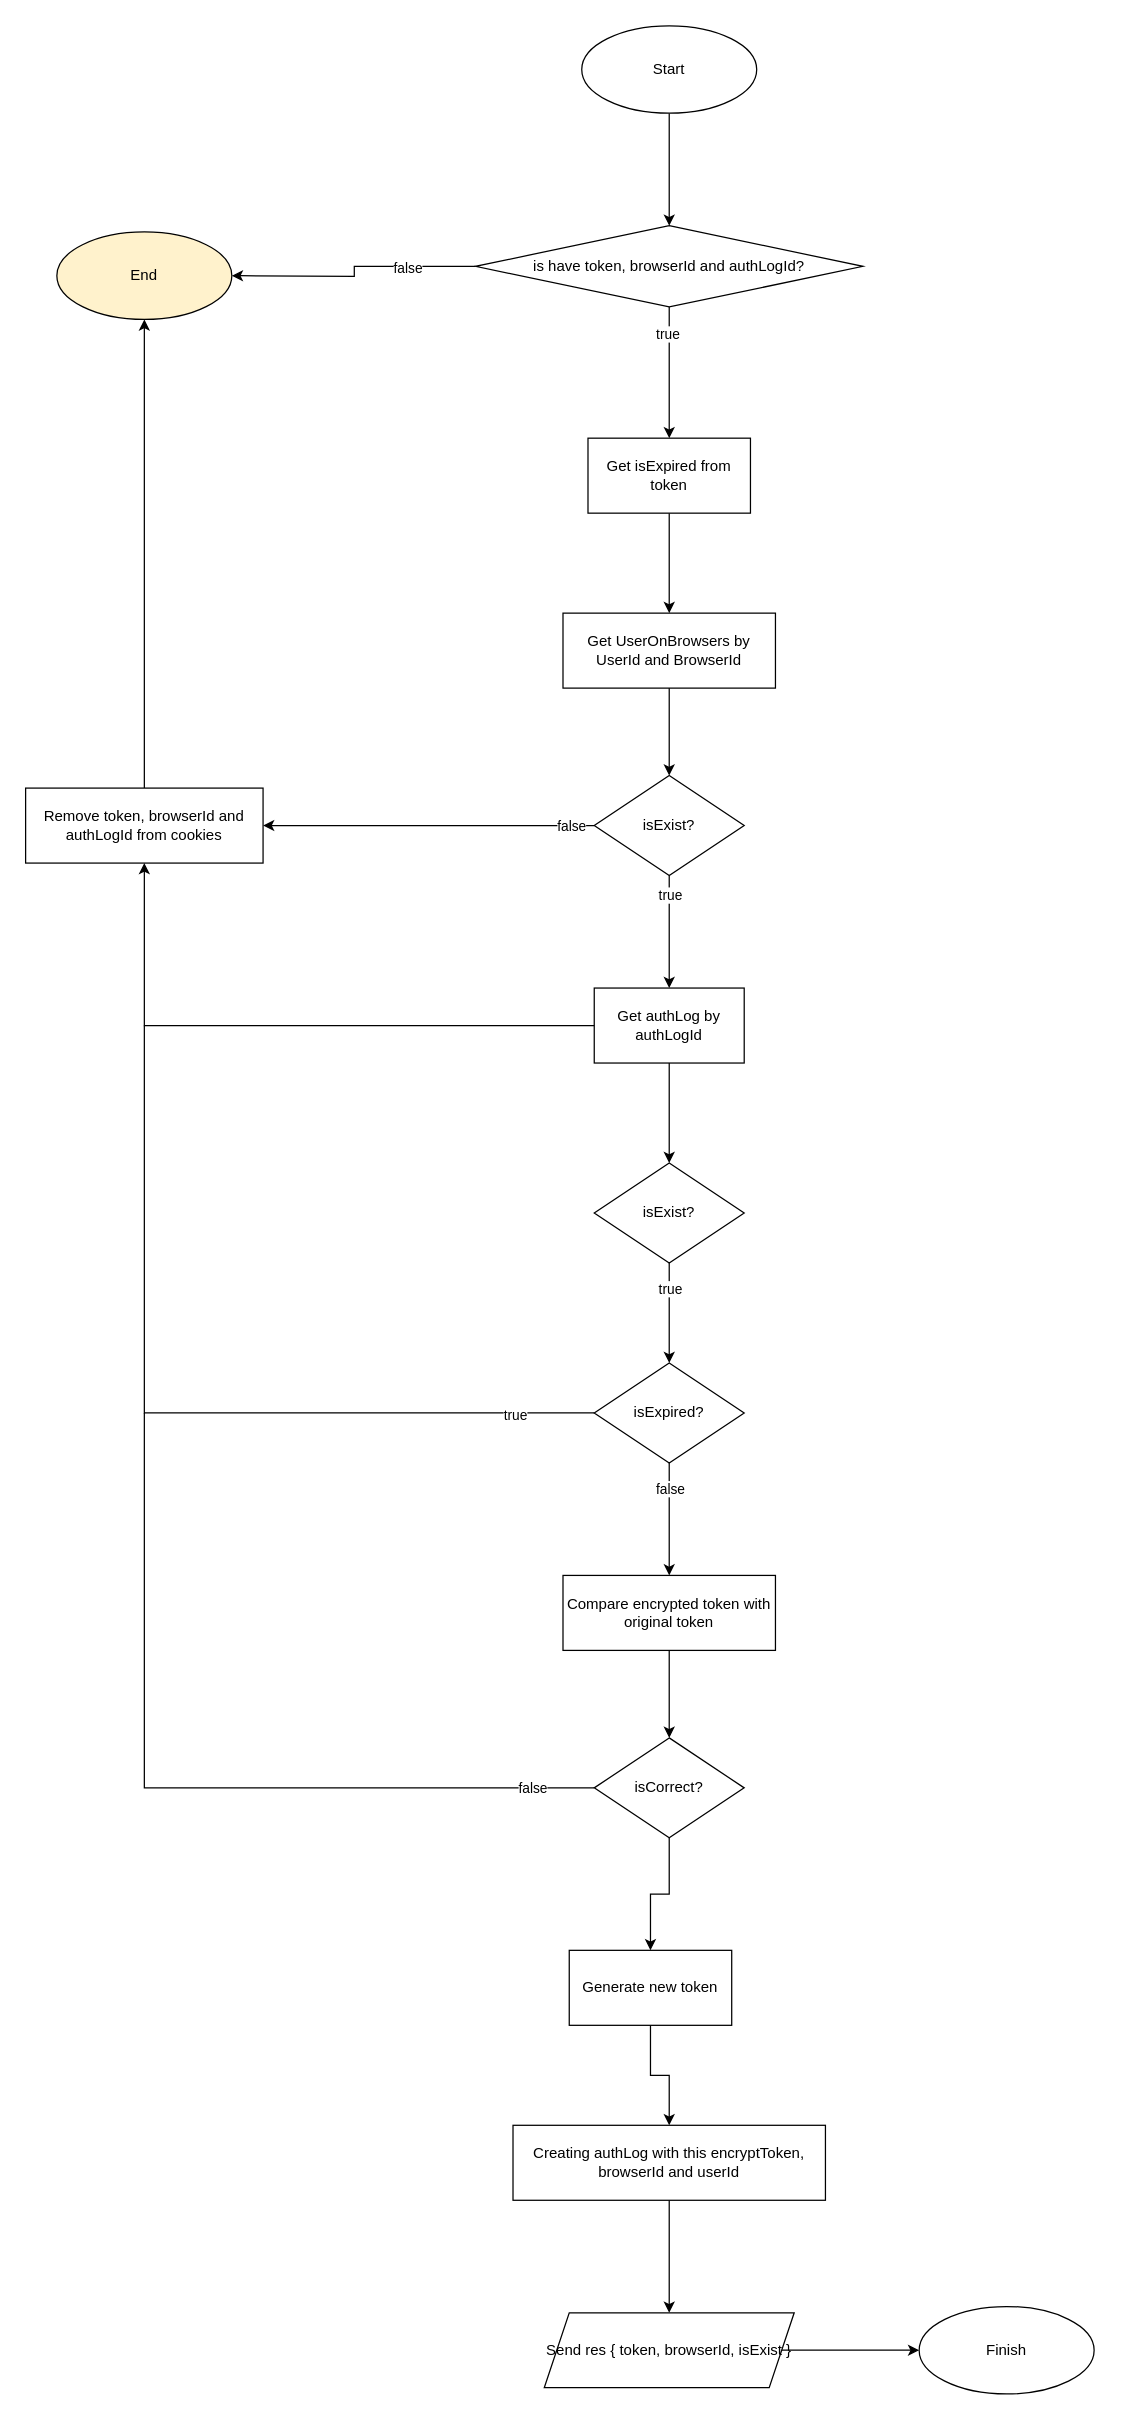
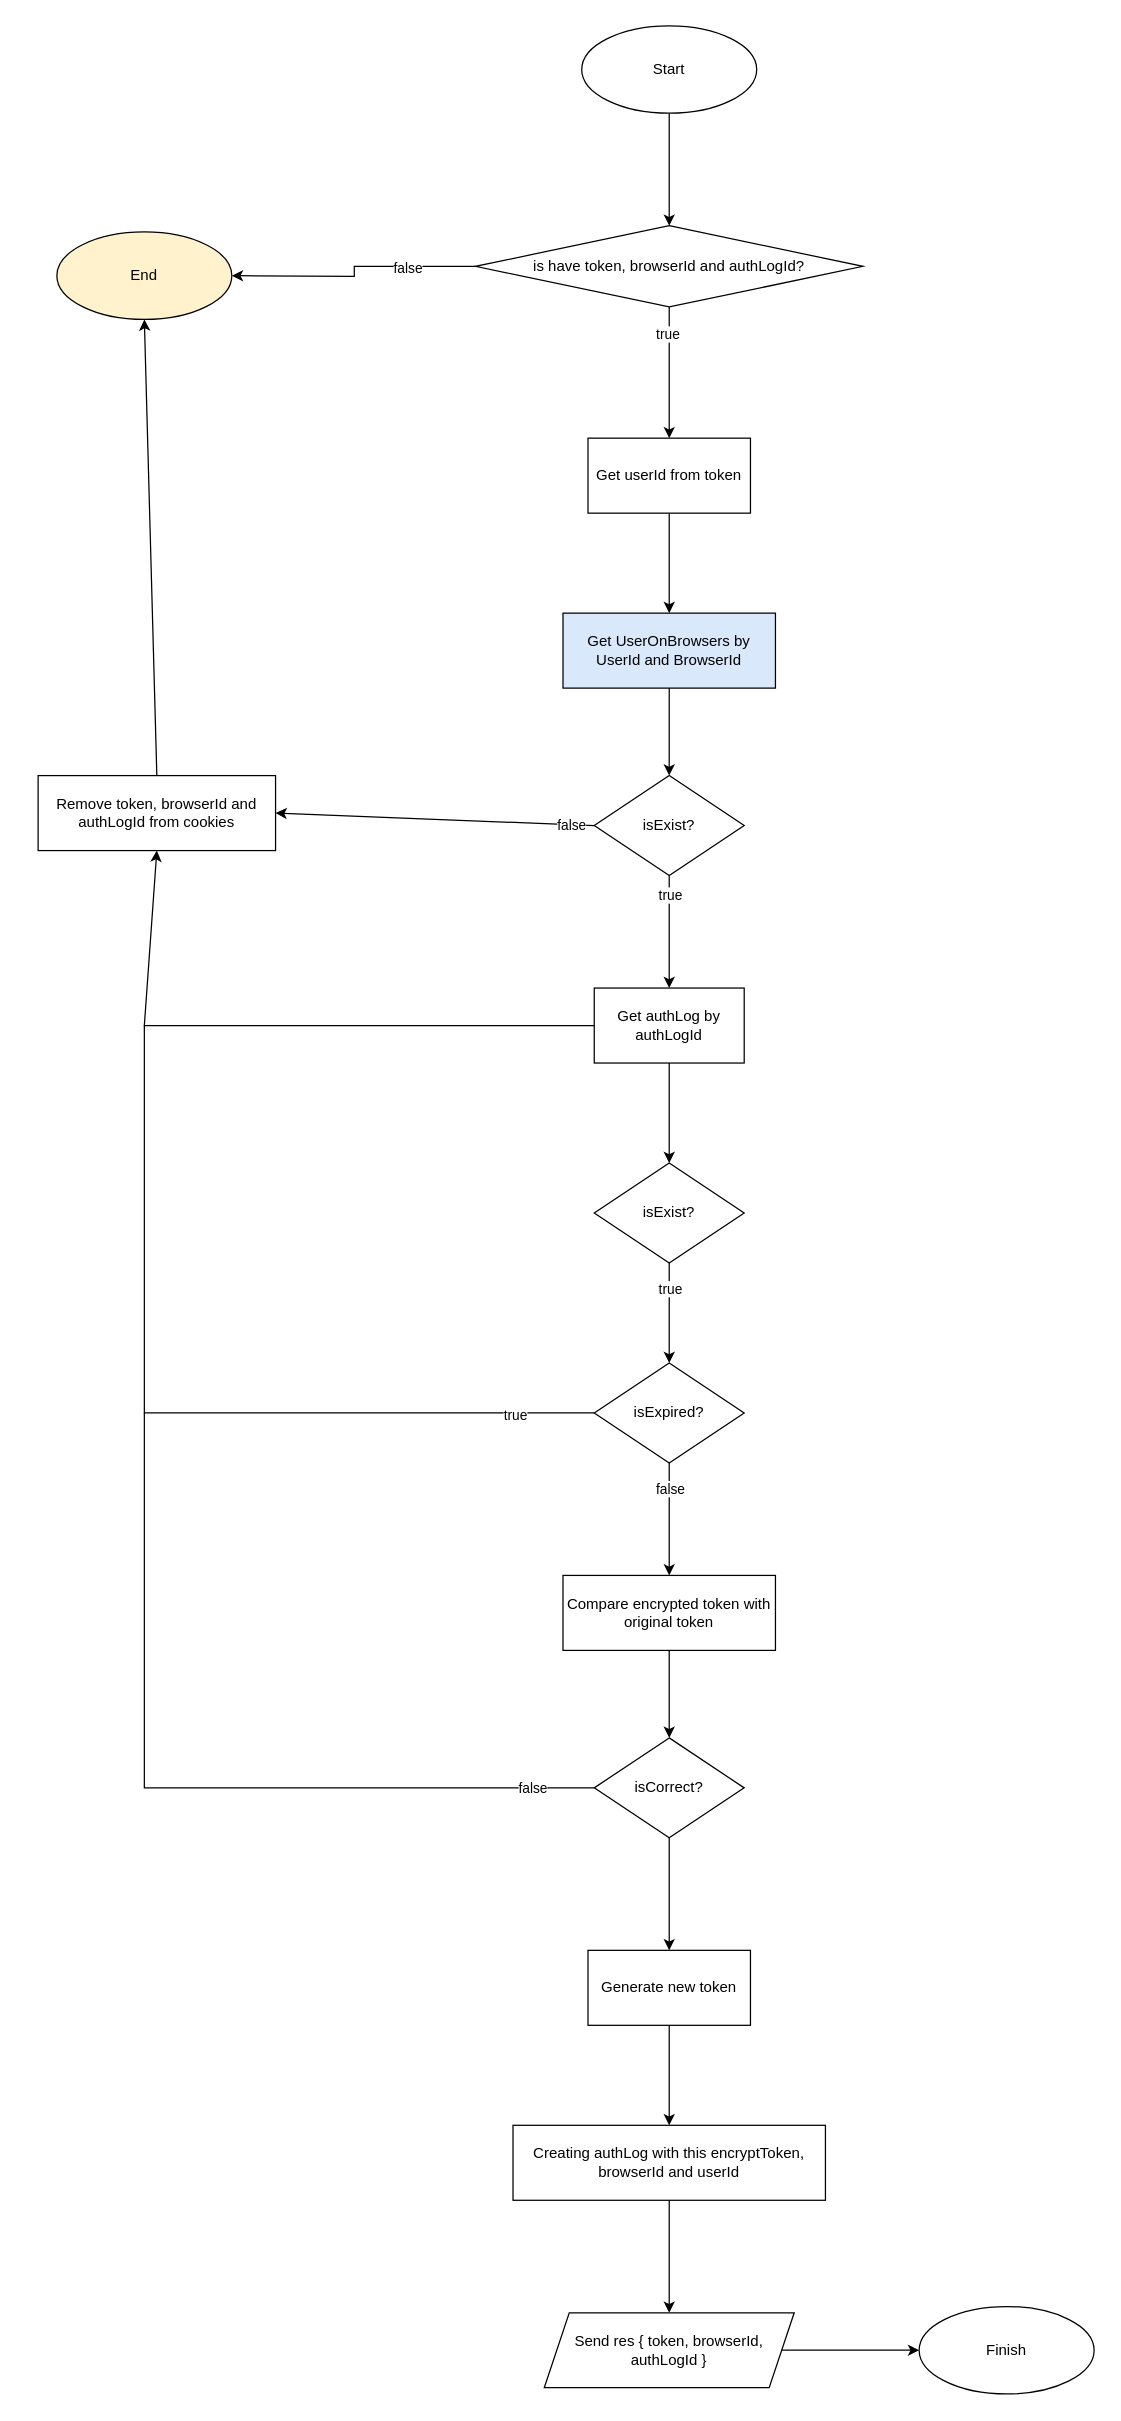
- <mxCell id="11" value="Get isExpired from token" style="whiteSpace=wrap;html=1;" vertex="1" parent="1"><mxGeometry x="470" y="350" width="130" height="60" as="geometry" /></mxCell>
+ <mxCell id="11" value="Get userId from token" style="whiteSpace=wrap;html=1;" vertex="1" parent="1"><mxGeometry x="470" y="350" width="130" height="60" as="geometry" /></mxCell>
- <mxCell id="13" value="Get UserOnBrowsers by UserId and BrowserId" style="whiteSpace=wrap;html=1;" vertex="1" parent="1"><mxGeometry x="450" y="490" width="170" height="60" as="geometry" /></mxCell>
+ <mxCell id="13" value="Get UserOnBrowsers by UserId and BrowserId" style="whiteSpace=wrap;html=1;fillColor=#dae8fc;" vertex="1" parent="1"><mxGeometry x="450" y="490" width="170" height="60" as="geometry" /></mxCell>
- <mxCell id="42" value="Remove token, browserId and authLogId from cookies" style="whiteSpace=wrap;html=1;" vertex="1" parent="1"><mxGeometry x="20" y="630" width="190" height="60" as="geometry" /></mxCell>
+ <mxCell id="42" value="Remove token, browserId and authLogId from cookies" style="whiteSpace=wrap;html=1;" vertex="1" parent="1"><mxGeometry x="30" y="620" width="190" height="60" as="geometry" /></mxCell>
- <mxCell id="38" value="Generate new token" style="whiteSpace=wrap;html=1;" vertex="1" parent="1"><mxGeometry x="455" y="1560" width="130" height="60" as="geometry" /></mxCell>
+ <mxCell id="38" value="Generate new token" style="whiteSpace=wrap;html=1;" vertex="1" parent="1"><mxGeometry x="470" y="1560" width="130" height="60" as="geometry" /></mxCell>
- <mxCell id="40" value="Send res { token, browserId, isExist }" style="shape=parallelogram;perimeter=parallelogramPerimeter;whiteSpace=wrap;html=1;fixedSize=1;" vertex="1" parent="1"><mxGeometry x="435" y="1850" width="200" height="60" as="geometry" /></mxCell>
+ <mxCell id="40" value="Send res { token, browserId, authLogId }" style="shape=parallelogram;perimeter=parallelogramPerimeter;whiteSpace=wrap;html=1;fixedSize=1;" vertex="1" parent="1"><mxGeometry x="435" y="1850" width="200" height="60" as="geometry" /></mxCell>
